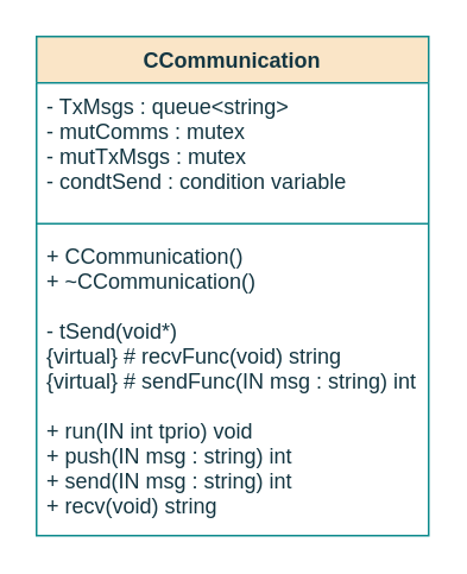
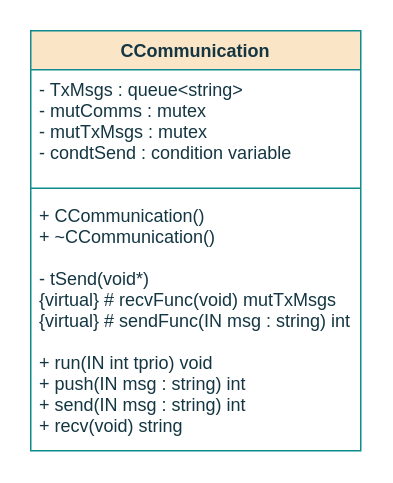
- <mxCell id="5" value="+ CCommunication()&#10;+ ~CCommunication()&#10;&#10;- tSend(void*) &#10;{virtual} # recvFunc(void) string&#10;{virtual} # sendFunc(IN msg : string) int&#10;&#10;+ run(IN int tprio) void&#10;+ push(IN msg : string) int&#10;+ send(IN msg : string) int&#10;+ recv(void) string&#10;" style="text;strokeColor=none;fillColor=none;align=left;verticalAlign=top;spacingLeft=4;spacingRight=4;overflow=hidden;rotatable=0;points=[[0,0.5],[1,0.5]];portConstraint=eastwest;fontColor=#143642;" parent="2" vertex="1"><mxGeometry y="110" width="220" height="170" as="geometry" /></mxCell>
+ <mxCell id="5" value="+ CCommunication()&#10;+ ~CCommunication()&#10;&#10;- tSend(void*) &#10;{virtual} # recvFunc(void) mutTxMsgs&#10;{virtual} # sendFunc(IN msg : string) int&#10;&#10;+ run(IN int tprio) void&#10;+ push(IN msg : string) int&#10;+ send(IN msg : string) int&#10;+ recv(void) string&#10;" style="text;strokeColor=none;fillColor=none;align=left;verticalAlign=top;spacingLeft=4;spacingRight=4;overflow=hidden;rotatable=0;points=[[0,0.5],[1,0.5]];portConstraint=eastwest;fontColor=#143642;" parent="2" vertex="1"><mxGeometry y="110" width="220" height="170" as="geometry" /></mxCell>
